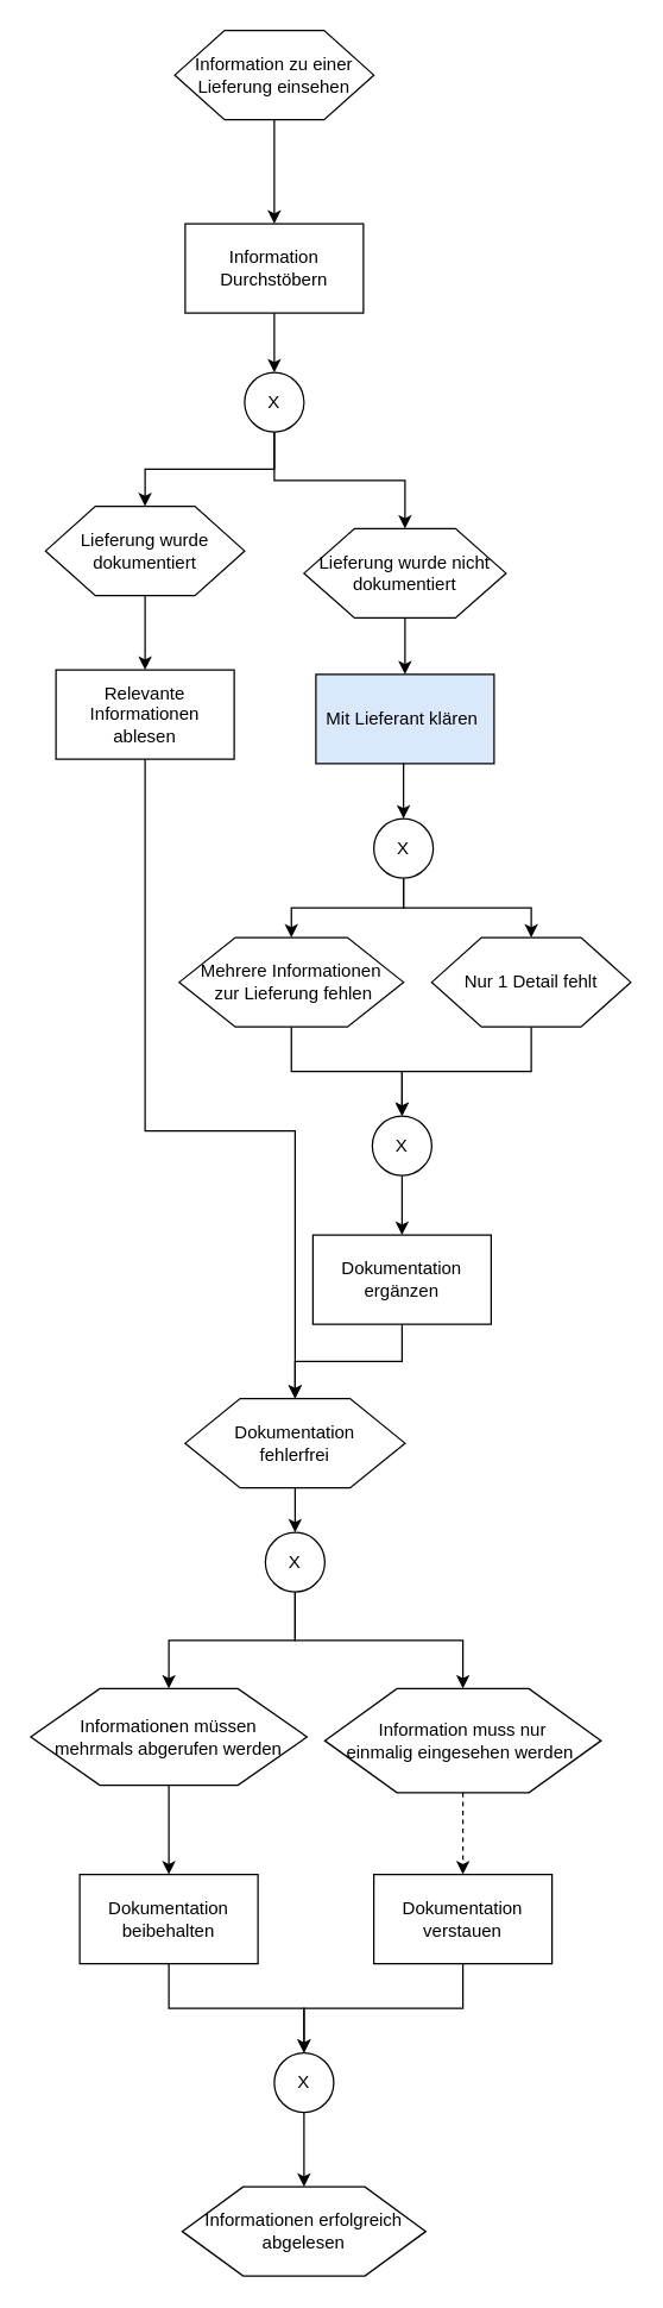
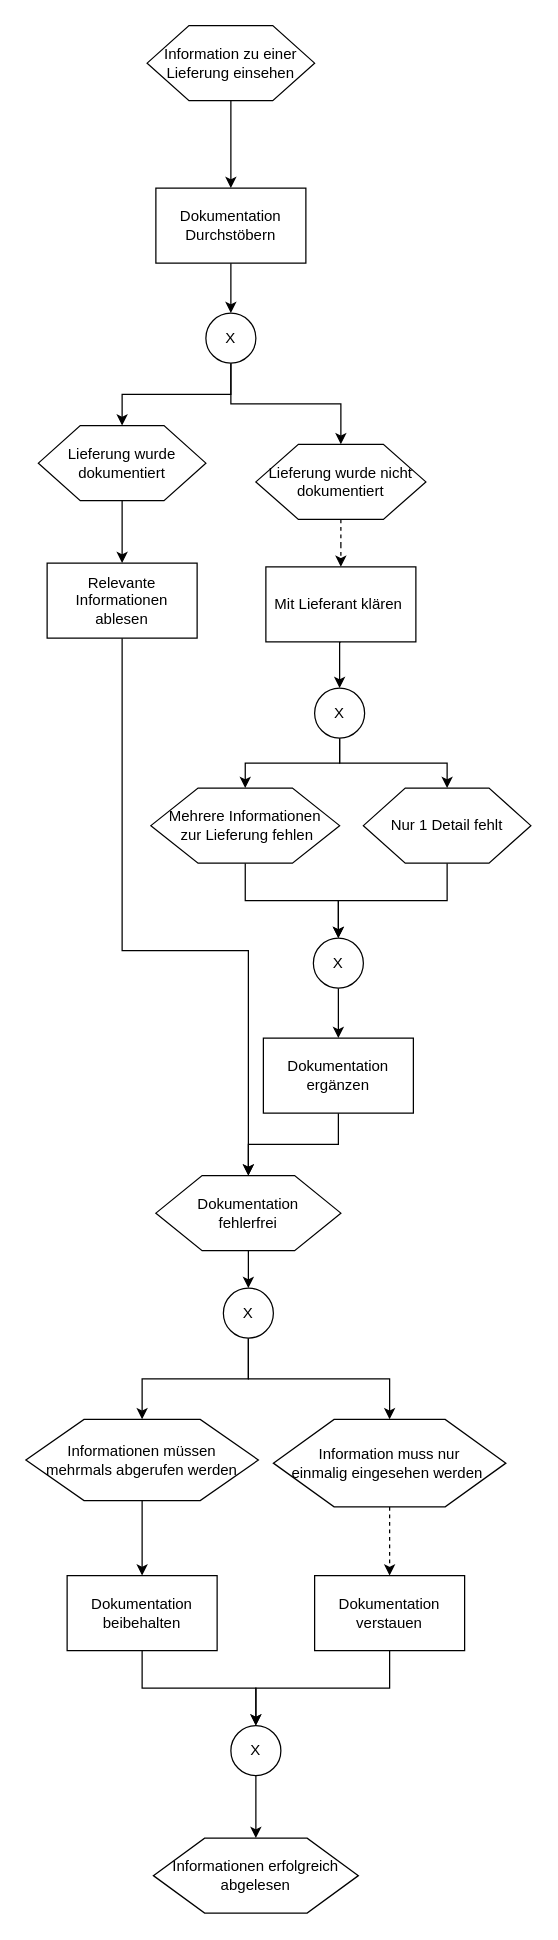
- <mxCell id="5" value="Information Durchstöbern" style="rounded=0;whiteSpace=wrap;html=1;" parent="1" vertex="1"><mxGeometry x="124" y="150" width="120" height="60" as="geometry" /></mxCell>
+ <mxCell id="5" value="Dokumentation Durchstöbern" style="rounded=0;whiteSpace=wrap;html=1;" parent="1" vertex="1"><mxGeometry x="124" y="150" width="120" height="60" as="geometry" /></mxCell>
- <mxCell id="11" style="edgeStyle=orthogonalEdgeStyle;rounded=0;orthogonalLoop=1;jettySize=auto;html=1;exitX=0.5;exitY=1;exitDx=0;exitDy=0;" parent="1" source="12" target="18" edge="1"><mxGeometry relative="1" as="geometry"><mxPoint x="271" y="450" as="targetPoint" /></mxGeometry></mxCell>
+ <mxCell id="11" style="edgeStyle=orthogonalEdgeStyle;rounded=0;orthogonalLoop=1;jettySize=auto;html=1;exitX=0.5;exitY=1;exitDx=0;exitDy=0;dashed=1;" parent="1" source="12" target="18" edge="1"><mxGeometry relative="1" as="geometry"><mxPoint x="271" y="450" as="targetPoint" /></mxGeometry></mxCell>
- <mxCell id="18" value="Mit Lieferant klären&amp;nbsp;" style="rounded=0;whiteSpace=wrap;html=1;fillColor=#dae8fc;" parent="1" vertex="1"><mxGeometry x="212" y="453" width="120" height="60" as="geometry" /></mxCell>
+ <mxCell id="18" value="Mit Lieferant klären&amp;nbsp;" style="rounded=0;whiteSpace=wrap;html=1;" parent="1" vertex="1"><mxGeometry x="212" y="453" width="120" height="60" as="geometry" /></mxCell>
